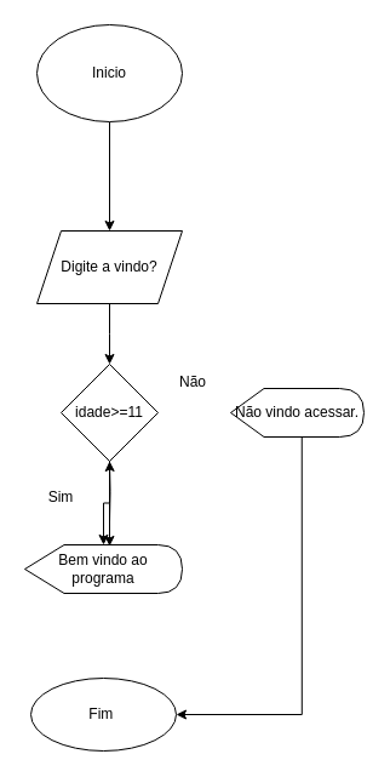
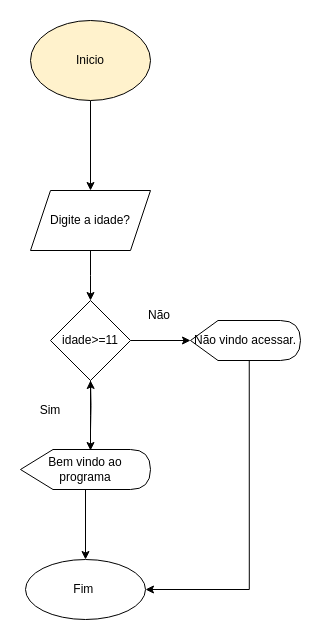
- <mxCell id="3" value="Inicio" style="ellipse;whiteSpace=wrap;html=1;" vertex="1" parent="1"><mxGeometry x="30" y="20" width="120" height="80" as="geometry" /></mxCell>
+ <mxCell id="3" value="Inicio" style="ellipse;whiteSpace=wrap;html=1;fillColor=#fff2cc;" vertex="1" parent="1"><mxGeometry x="30" y="20" width="120" height="80" as="geometry" /></mxCell>
- <mxCell id="5" value="Digite a vindo?" style="shape=parallelogram;perimeter=parallelogramPerimeter;whiteSpace=wrap;html=1;fixedSize=1;" vertex="1" parent="1"><mxGeometry x="30" y="190" width="120" height="60" as="geometry" /></mxCell>
+ <mxCell id="5" value="Digite a idade?" style="shape=parallelogram;perimeter=parallelogramPerimeter;whiteSpace=wrap;html=1;fixedSize=1;" vertex="1" parent="1"><mxGeometry x="30" y="190" width="120" height="60" as="geometry" /></mxCell>
- <mxCell id="7" value="" style="edgeStyle=orthogonalEdgeStyle;rounded=0;orthogonalLoop=1;jettySize=auto;html=1;" edge="1" parent="1" source="8" target="11"><mxGeometry relative="1" as="geometry" /></mxCell>
+ <mxCell id="7" value="" style="edgeStyle=orthogonalEdgeStyle;rounded=0;orthogonalLoop=1;jettySize=auto;html=1;" edge="1" parent="1" source="8" target="15"><mxGeometry relative="1" as="geometry" /></mxCell>
+ <mxCell id="10" value="" style="edgeStyle=orthogonalEdgeStyle;rounded=0;orthogonalLoop=1;jettySize=auto;html=1;" edge="1" parent="1" source="11" target="16"><mxGeometry relative="1" as="geometry" /></mxCell>
